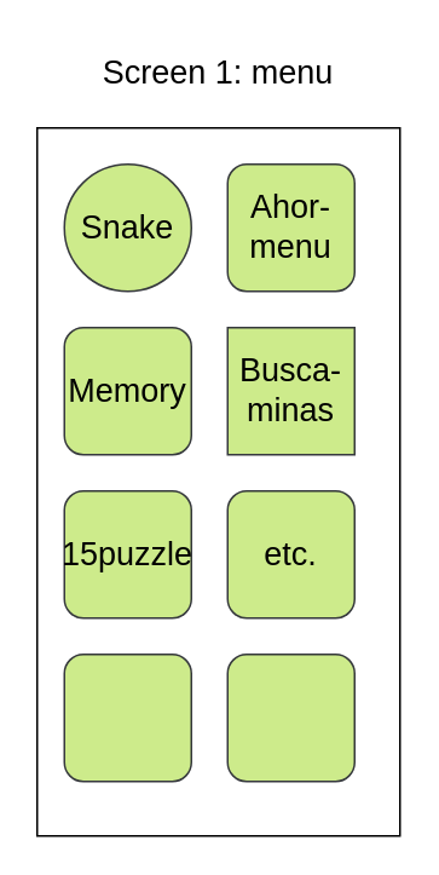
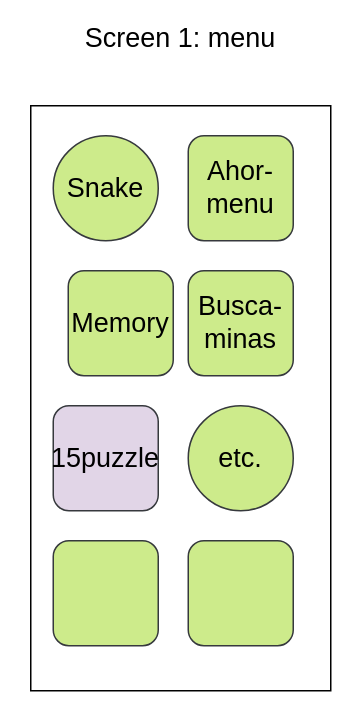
- <mxCell id="3" value="Screen 1: menu" style="text;html=1;strokeColor=none;fillColor=none;align=center;verticalAlign=middle;whiteSpace=wrap;rounded=0;fontSize=18;" vertex="1" parent="1"><mxGeometry x="35" y="20" width="170" height="40" as="geometry" /></mxCell>
+ <mxCell id="3" value="Screen 1: menu" style="text;html=1;strokeColor=none;fillColor=none;align=center;verticalAlign=middle;whiteSpace=wrap;rounded=0;fontSize=18;" vertex="1" parent="1"><mxGeometry x="35" y="5" width="170" height="40" as="geometry" /></mxCell>
- <mxCell id="6" value="Memory" style="rounded=1;whiteSpace=wrap;html=1;fontSize=18;fillColor=#cdeb8b;strokeColor=#36393d;" vertex="1" parent="1"><mxGeometry x="35" y="180" width="70" height="70" as="geometry" /></mxCell>
+ <mxCell id="6" value="Memory" style="rounded=1;whiteSpace=wrap;html=1;fontSize=18;fillColor=#cdeb8b;strokeColor=#36393d;" vertex="1" parent="1"><mxGeometry x="45" y="180" width="70" height="70" as="geometry" /></mxCell>
- <mxCell id="7" value="Busca-minas" style="html=1;fontSize=18;whiteSpace=wrap;fillColor=#cdeb8b;strokeColor=#36393d;rounded=0;" vertex="1" parent="1"><mxGeometry x="125" y="180" width="70" height="70" as="geometry" /></mxCell>
+ <mxCell id="7" value="Busca-minas" style="rounded=1;html=1;fontSize=18;whiteSpace=wrap;fillColor=#cdeb8b;strokeColor=#36393d;" vertex="1" parent="1"><mxGeometry x="125" y="180" width="70" height="70" as="geometry" /></mxCell>
- <mxCell id="8" value="15puzzle" style="rounded=1;whiteSpace=wrap;html=1;fontSize=18;fillColor=#cdeb8b;strokeColor=#36393d;" vertex="1" parent="1"><mxGeometry x="35" y="270" width="70" height="70" as="geometry" /></mxCell>
+ <mxCell id="8" value="15puzzle" style="rounded=1;whiteSpace=wrap;html=1;fontSize=18;fillColor=#e1d5e7;strokeColor=#36393d;" vertex="1" parent="1"><mxGeometry x="35" y="270" width="70" height="70" as="geometry" /></mxCell>
- <mxCell id="9" value="etc." style="rounded=1;html=1;fontSize=18;whiteSpace=wrap;fillColor=#cdeb8b;strokeColor=#36393d;" vertex="1" parent="1"><mxGeometry x="125" y="270" width="70" height="70" as="geometry" /></mxCell>
+ <mxCell id="9" value="etc." style="ellipse;html=1;fontSize=18;whiteSpace=wrap;fillColor=#cdeb8b;strokeColor=#36393d;" vertex="1" parent="1"><mxGeometry x="125" y="270" width="70" height="70" as="geometry" /></mxCell>
